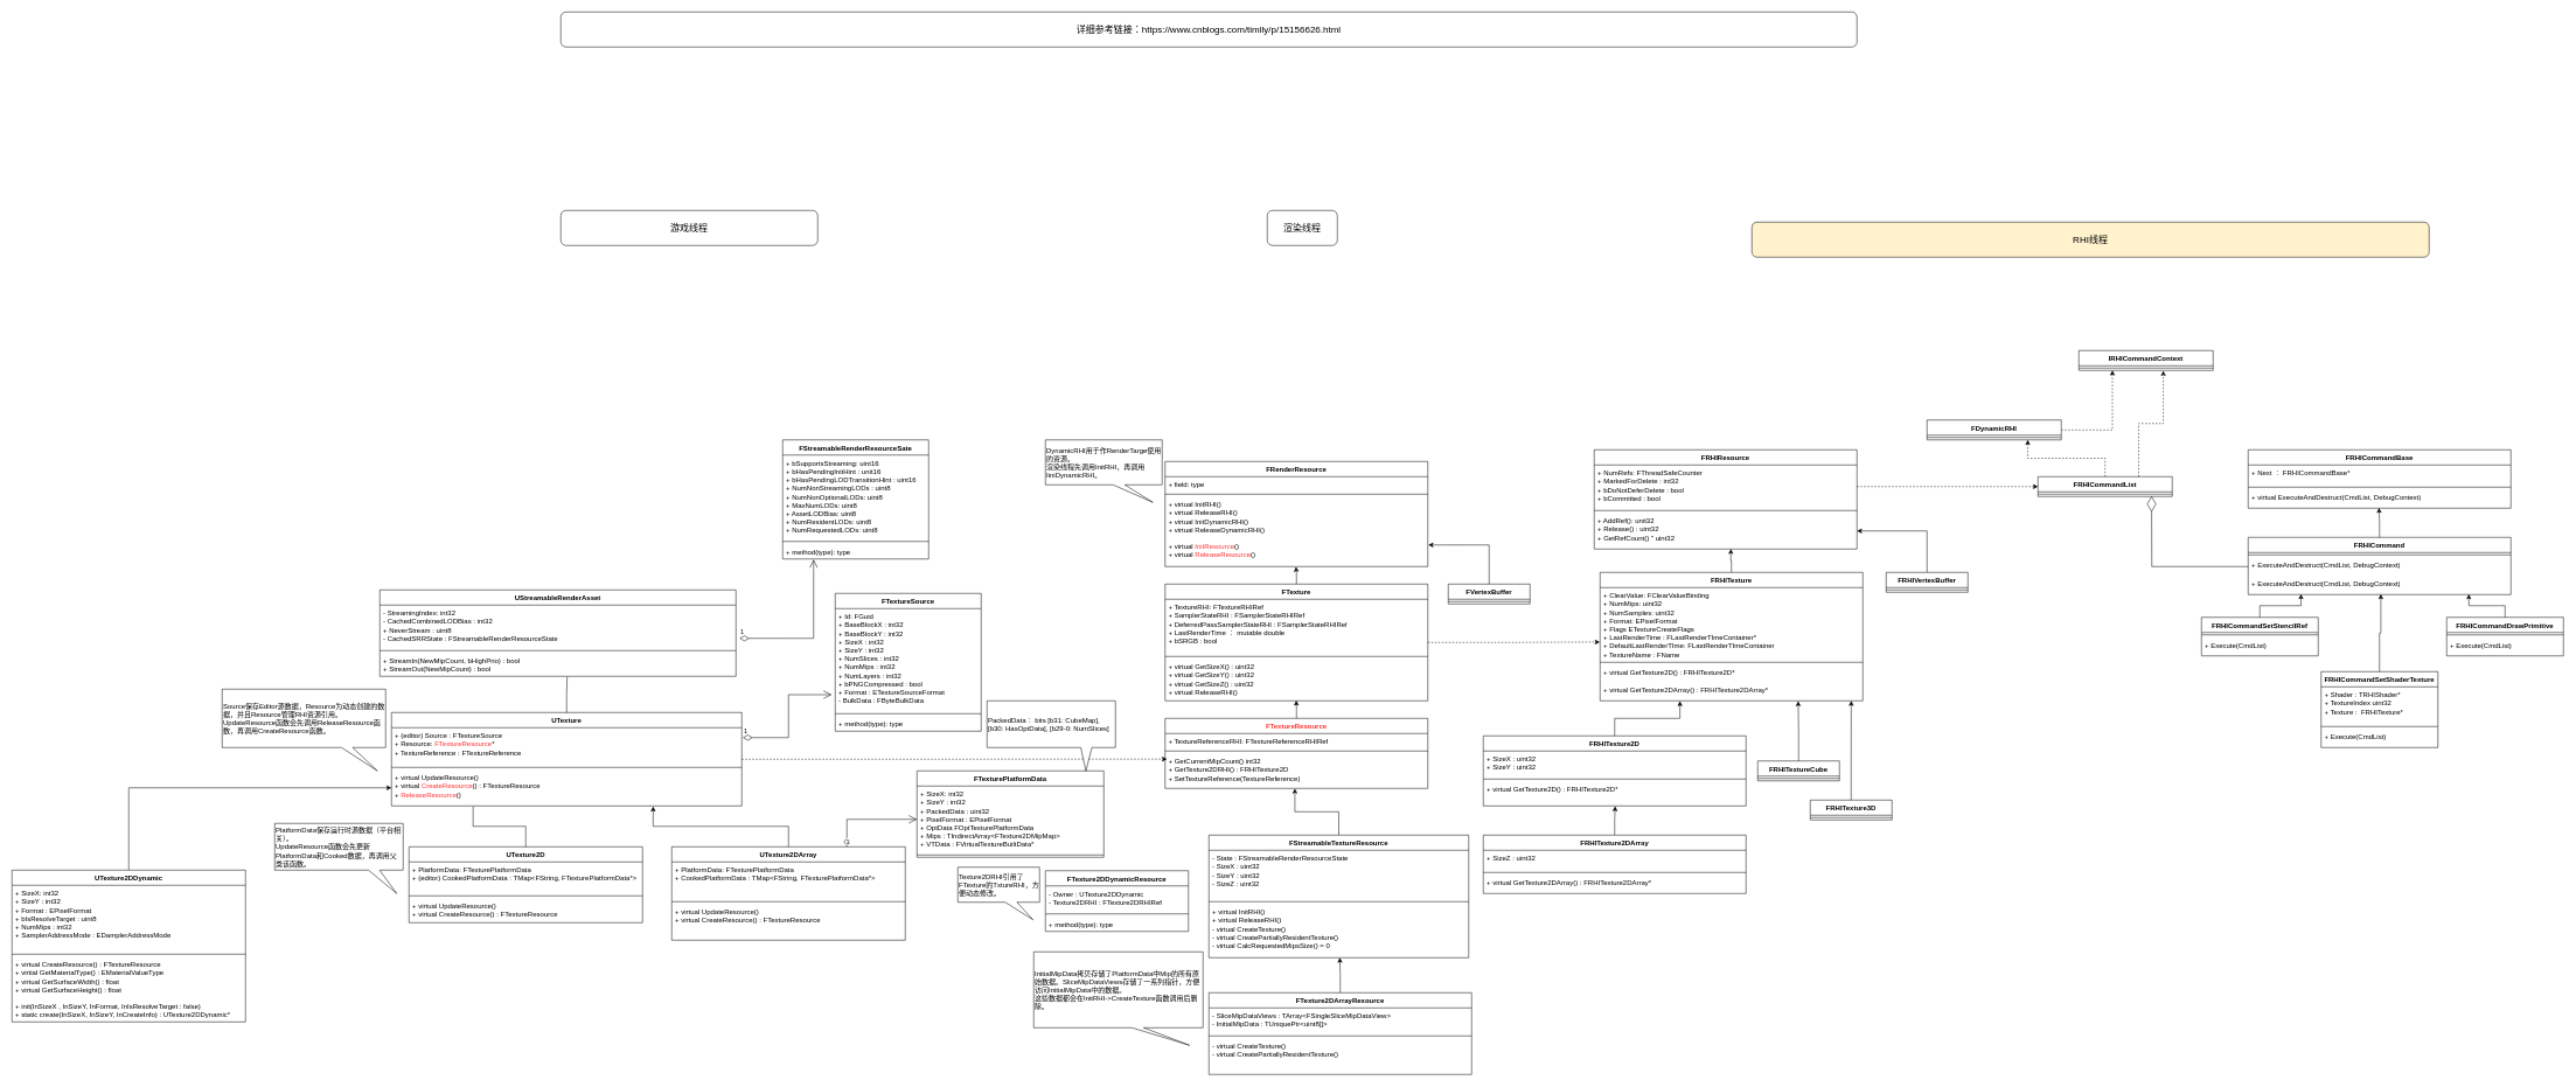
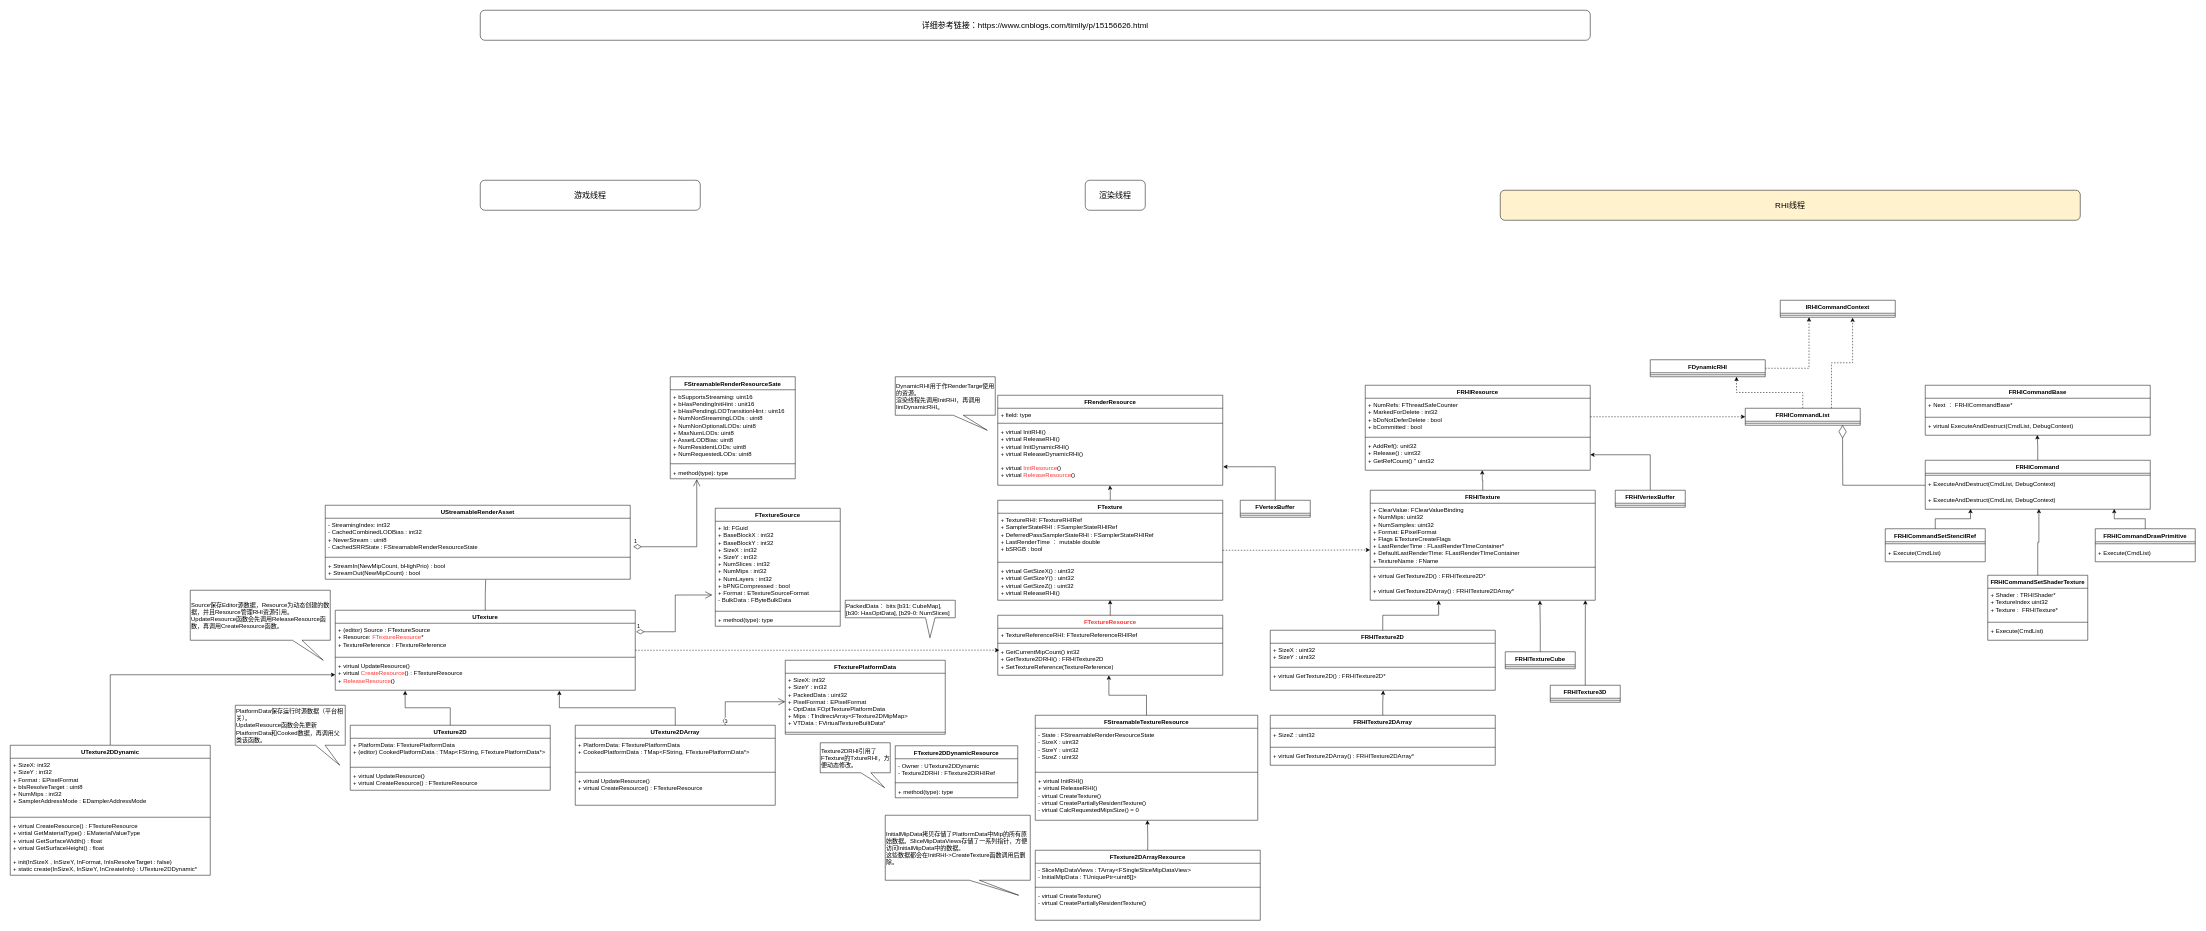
- <mxCell id="56" value="PackedData： bits [b31: CubeMap], [b30: HasOptData], [b29-0: NumSlices]" style="shape=callout;whiteSpace=wrap;html=1;perimeter=calloutPerimeter;size=40;position=0.73;position2=0.77;base=19;align=left;" parent="1" vertex="1"><mxGeometry x="1690" y="1200" width="220" height="120" as="geometry" /></mxCell>
+ <mxCell id="56" value="PackedData： bits [b31: CubeMap], [b30: HasOptData], [b29-0: NumSlices]" style="shape=callout;whiteSpace=wrap;html=1;perimeter=calloutPerimeter;size=40;position=0.73;position2=0.77;base=19;align=left;" parent="1" vertex="1"><mxGeometry x="1690" y="1200" width="220" height="75" as="geometry" /></mxCell>
- <mxCell id="10" style="edgeStyle=orthogonalEdgeStyle;rounded=0;orthogonalLoop=1;jettySize=auto;html=1;entryX=0.233;entryY=1.016;entryDx=0;entryDy=0;entryPerimeter=0;endArrow=none;" parent="1" source="6" target="5" edge="1"><mxGeometry relative="1" as="geometry" /></mxCell>
+ <mxCell id="10" style="edgeStyle=orthogonalEdgeStyle;rounded=0;orthogonalLoop=1;jettySize=auto;html=1;entryX=0.233;entryY=1.016;entryDx=0;entryDy=0;entryPerimeter=0;" parent="1" source="6" target="5" edge="1"><mxGeometry relative="1" as="geometry" /></mxCell>
